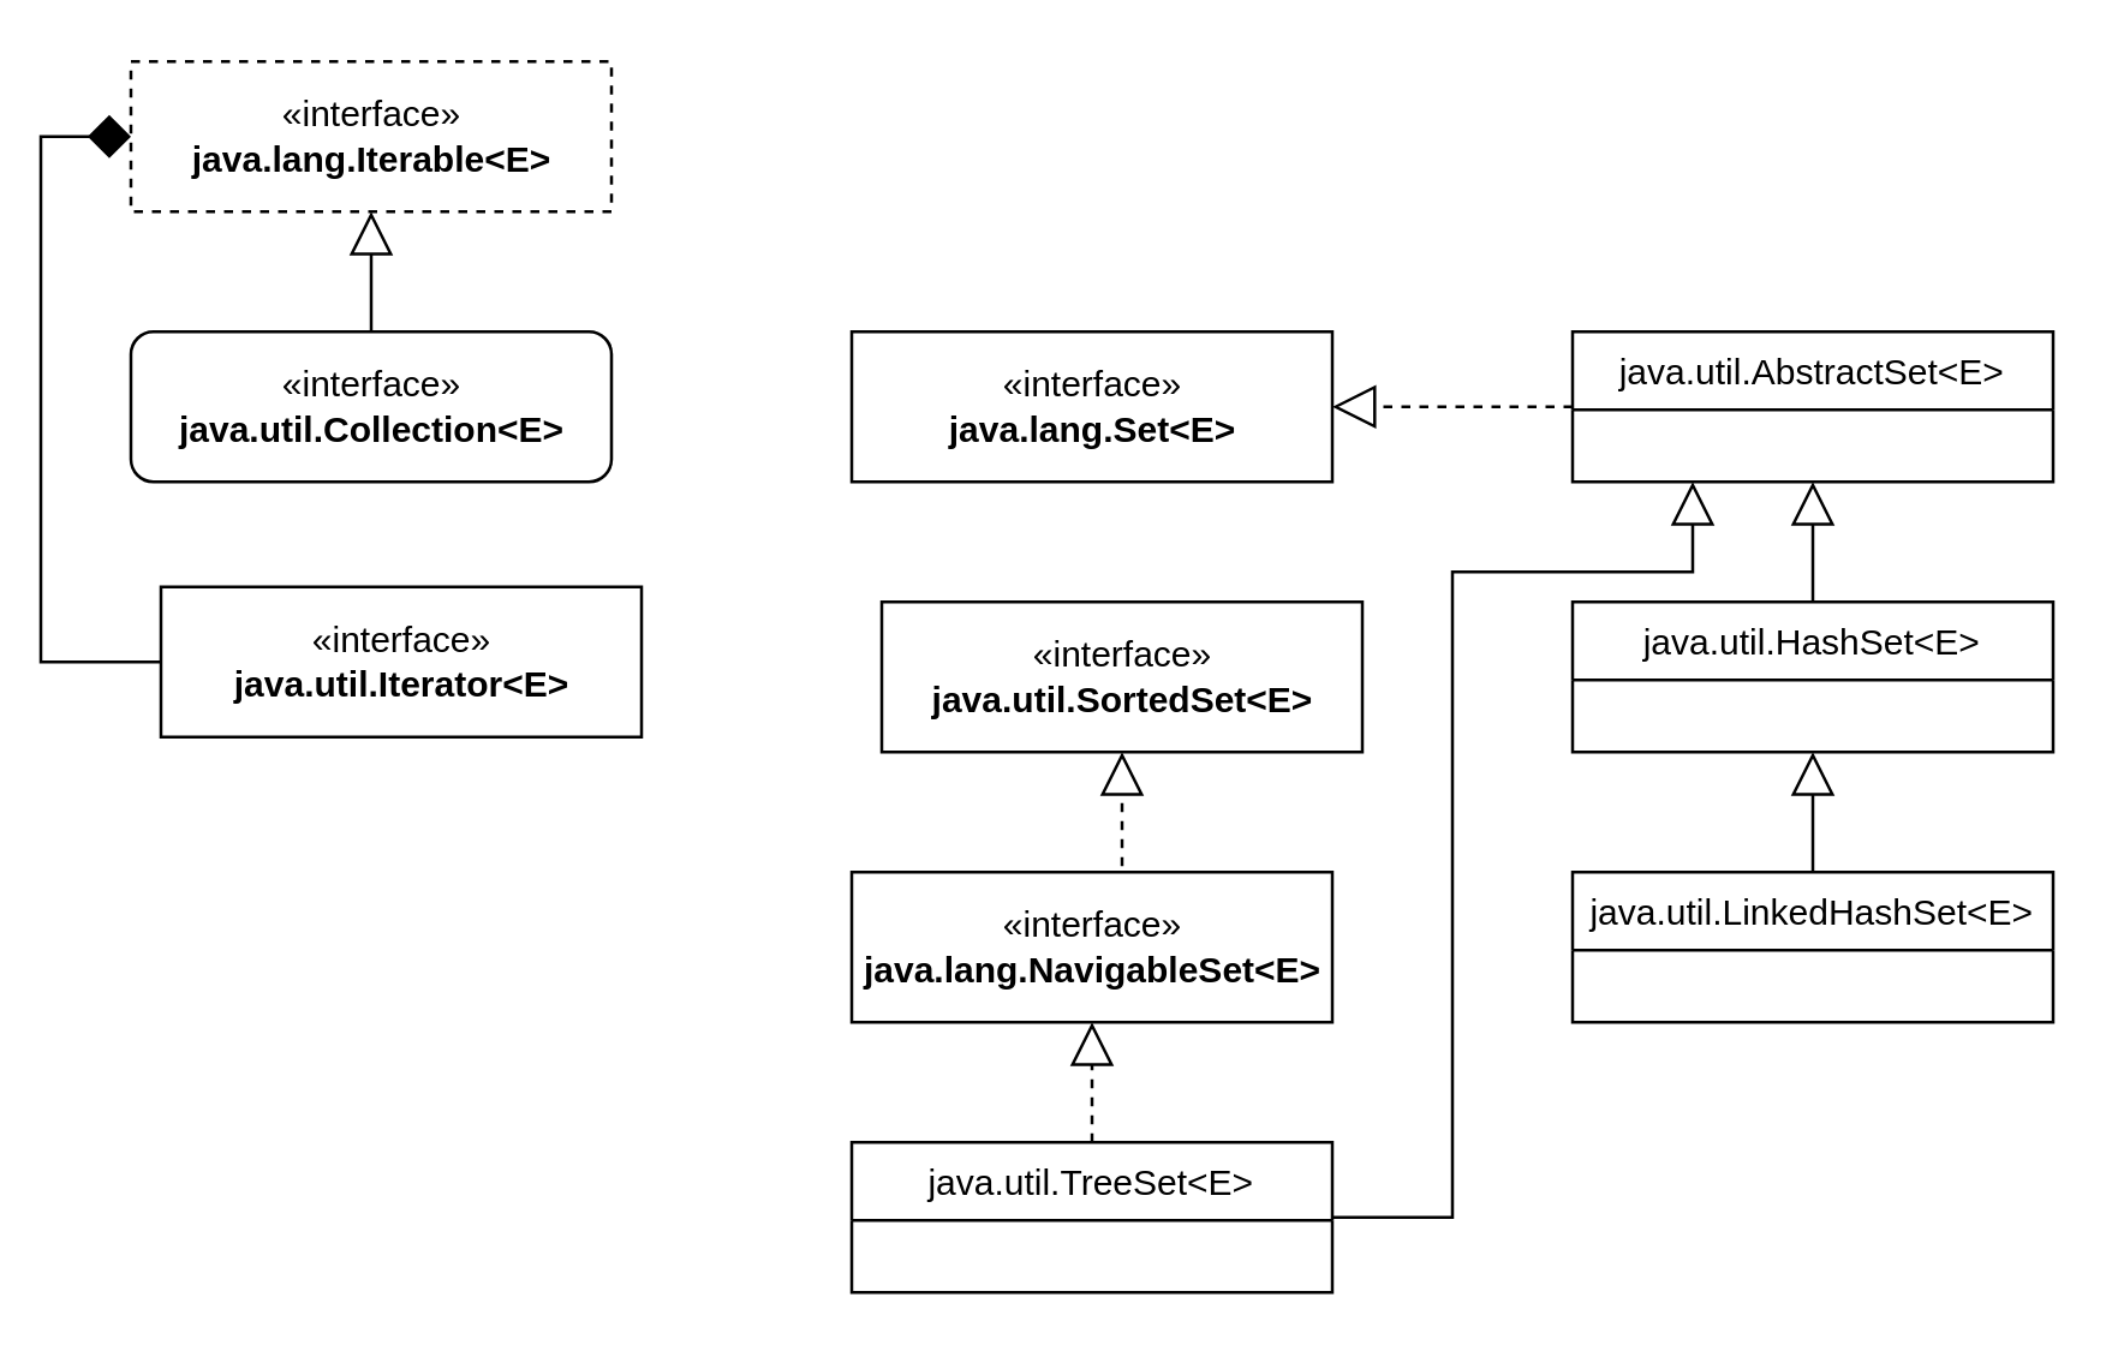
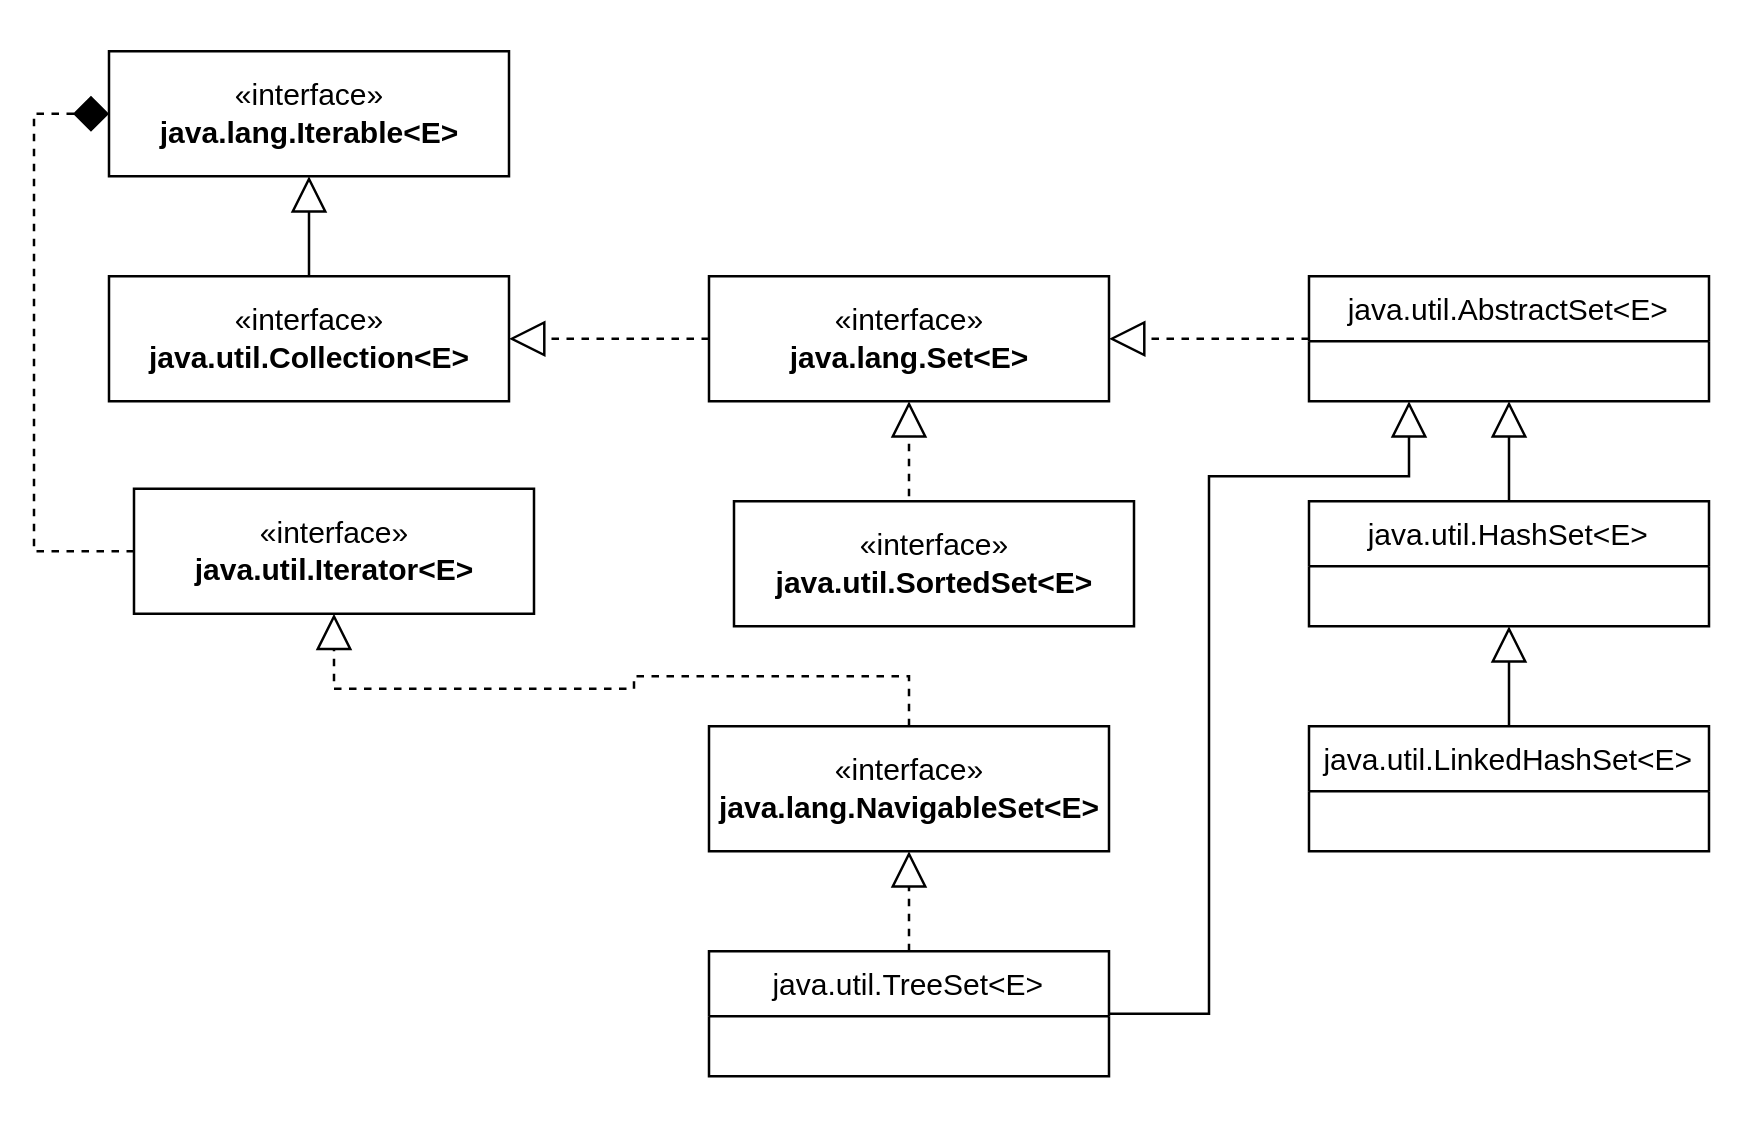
- <mxCell id="2" value="«interface»&lt;br&gt;&lt;b&gt;java.lang.Iterable&amp;lt;E&amp;gt;&lt;/b&gt;" style="html=1;dashed=1;" vertex="1" parent="1"><mxGeometry x="20" y="20" width="160" height="50" as="geometry" /></mxCell>
+ <mxCell id="2" value="«interface»&lt;br&gt;&lt;b&gt;java.lang.Iterable&amp;lt;E&amp;gt;&lt;/b&gt;" style="html=1;" vertex="1" parent="1"><mxGeometry x="20" y="20" width="160" height="50" as="geometry" /></mxCell>
- <mxCell id="4" value="«interface»&lt;br&gt;&lt;b&gt;java.util.Collection&amp;lt;E&amp;gt;&lt;/b&gt;" style="html=1;rounded=1;" vertex="1" parent="1"><mxGeometry x="20" y="110" width="160" height="50" as="geometry" /></mxCell>
+ <mxCell id="4" value="«interface»&lt;br&gt;&lt;b&gt;java.util.Collection&amp;lt;E&amp;gt;&lt;/b&gt;" style="html=1;" vertex="1" parent="1"><mxGeometry x="20" y="110" width="160" height="50" as="geometry" /></mxCell>
+ <mxCell id="7" style="edgeStyle=orthogonalEdgeStyle;rounded=0;orthogonalLoop=1;jettySize=auto;html=1;exitX=0;exitY=0.5;exitDx=0;exitDy=0;entryX=1;entryY=0.5;entryDx=0;entryDy=0;dashed=1;endArrow=block;endFill=0;startSize=8;endSize=12;strokeWidth=1;" edge="1" parent="1" source="8" target="4"><mxGeometry relative="1" as="geometry" /></mxCell>
- <mxCell id="5" style="edgeStyle=orthogonalEdgeStyle;rounded=0;orthogonalLoop=1;jettySize=auto;html=1;exitX=0;exitY=0.5;exitDx=0;exitDy=0;entryX=0;entryY=0.5;entryDx=0;entryDy=0;endArrow=diamond;endFill=1;endSize=12;" edge="1" parent="1" source="6" target="2"><mxGeometry relative="1" as="geometry" /></mxCell>
+ <mxCell id="5" style="edgeStyle=orthogonalEdgeStyle;rounded=0;orthogonalLoop=1;jettySize=auto;html=1;exitX=0;exitY=0.5;exitDx=0;exitDy=0;entryX=0;entryY=0.5;entryDx=0;entryDy=0;endArrow=diamond;endFill=1;endSize=12;dashed=1;" edge="1" parent="1" source="6" target="2"><mxGeometry relative="1" as="geometry" /></mxCell>
+ <mxCell id="9" style="edgeStyle=orthogonalEdgeStyle;rounded=0;orthogonalLoop=1;jettySize=auto;html=1;exitX=0.5;exitY=0;exitDx=0;exitDy=0;entryX=0.5;entryY=1;entryDx=0;entryDy=0;dashed=1;endArrow=block;endFill=0;startSize=8;endSize=12;strokeWidth=1;" edge="1" parent="1" source="10" target="8"><mxGeometry relative="1" as="geometry" /></mxCell>
- <mxCell id="11" style="edgeStyle=orthogonalEdgeStyle;rounded=0;orthogonalLoop=1;jettySize=auto;html=1;exitX=0.5;exitY=0;exitDx=0;exitDy=0;entryX=0.5;entryY=1;entryDx=0;entryDy=0;dashed=1;endArrow=block;endFill=0;startSize=8;endSize=12;strokeWidth=1;" edge="1" parent="1" source="12" target="10"><mxGeometry relative="1" as="geometry" /></mxCell>
+ <mxCell id="11" style="edgeStyle=orthogonalEdgeStyle;rounded=0;orthogonalLoop=1;jettySize=auto;html=1;exitX=0.5;exitY=0;exitDx=0;exitDy=0;dashed=1;endArrow=block;endFill=0;startSize=8;endSize=12;strokeWidth=1;" edge="1" parent="1" source="12" target="6"><mxGeometry relative="1" as="geometry" /></mxCell>
